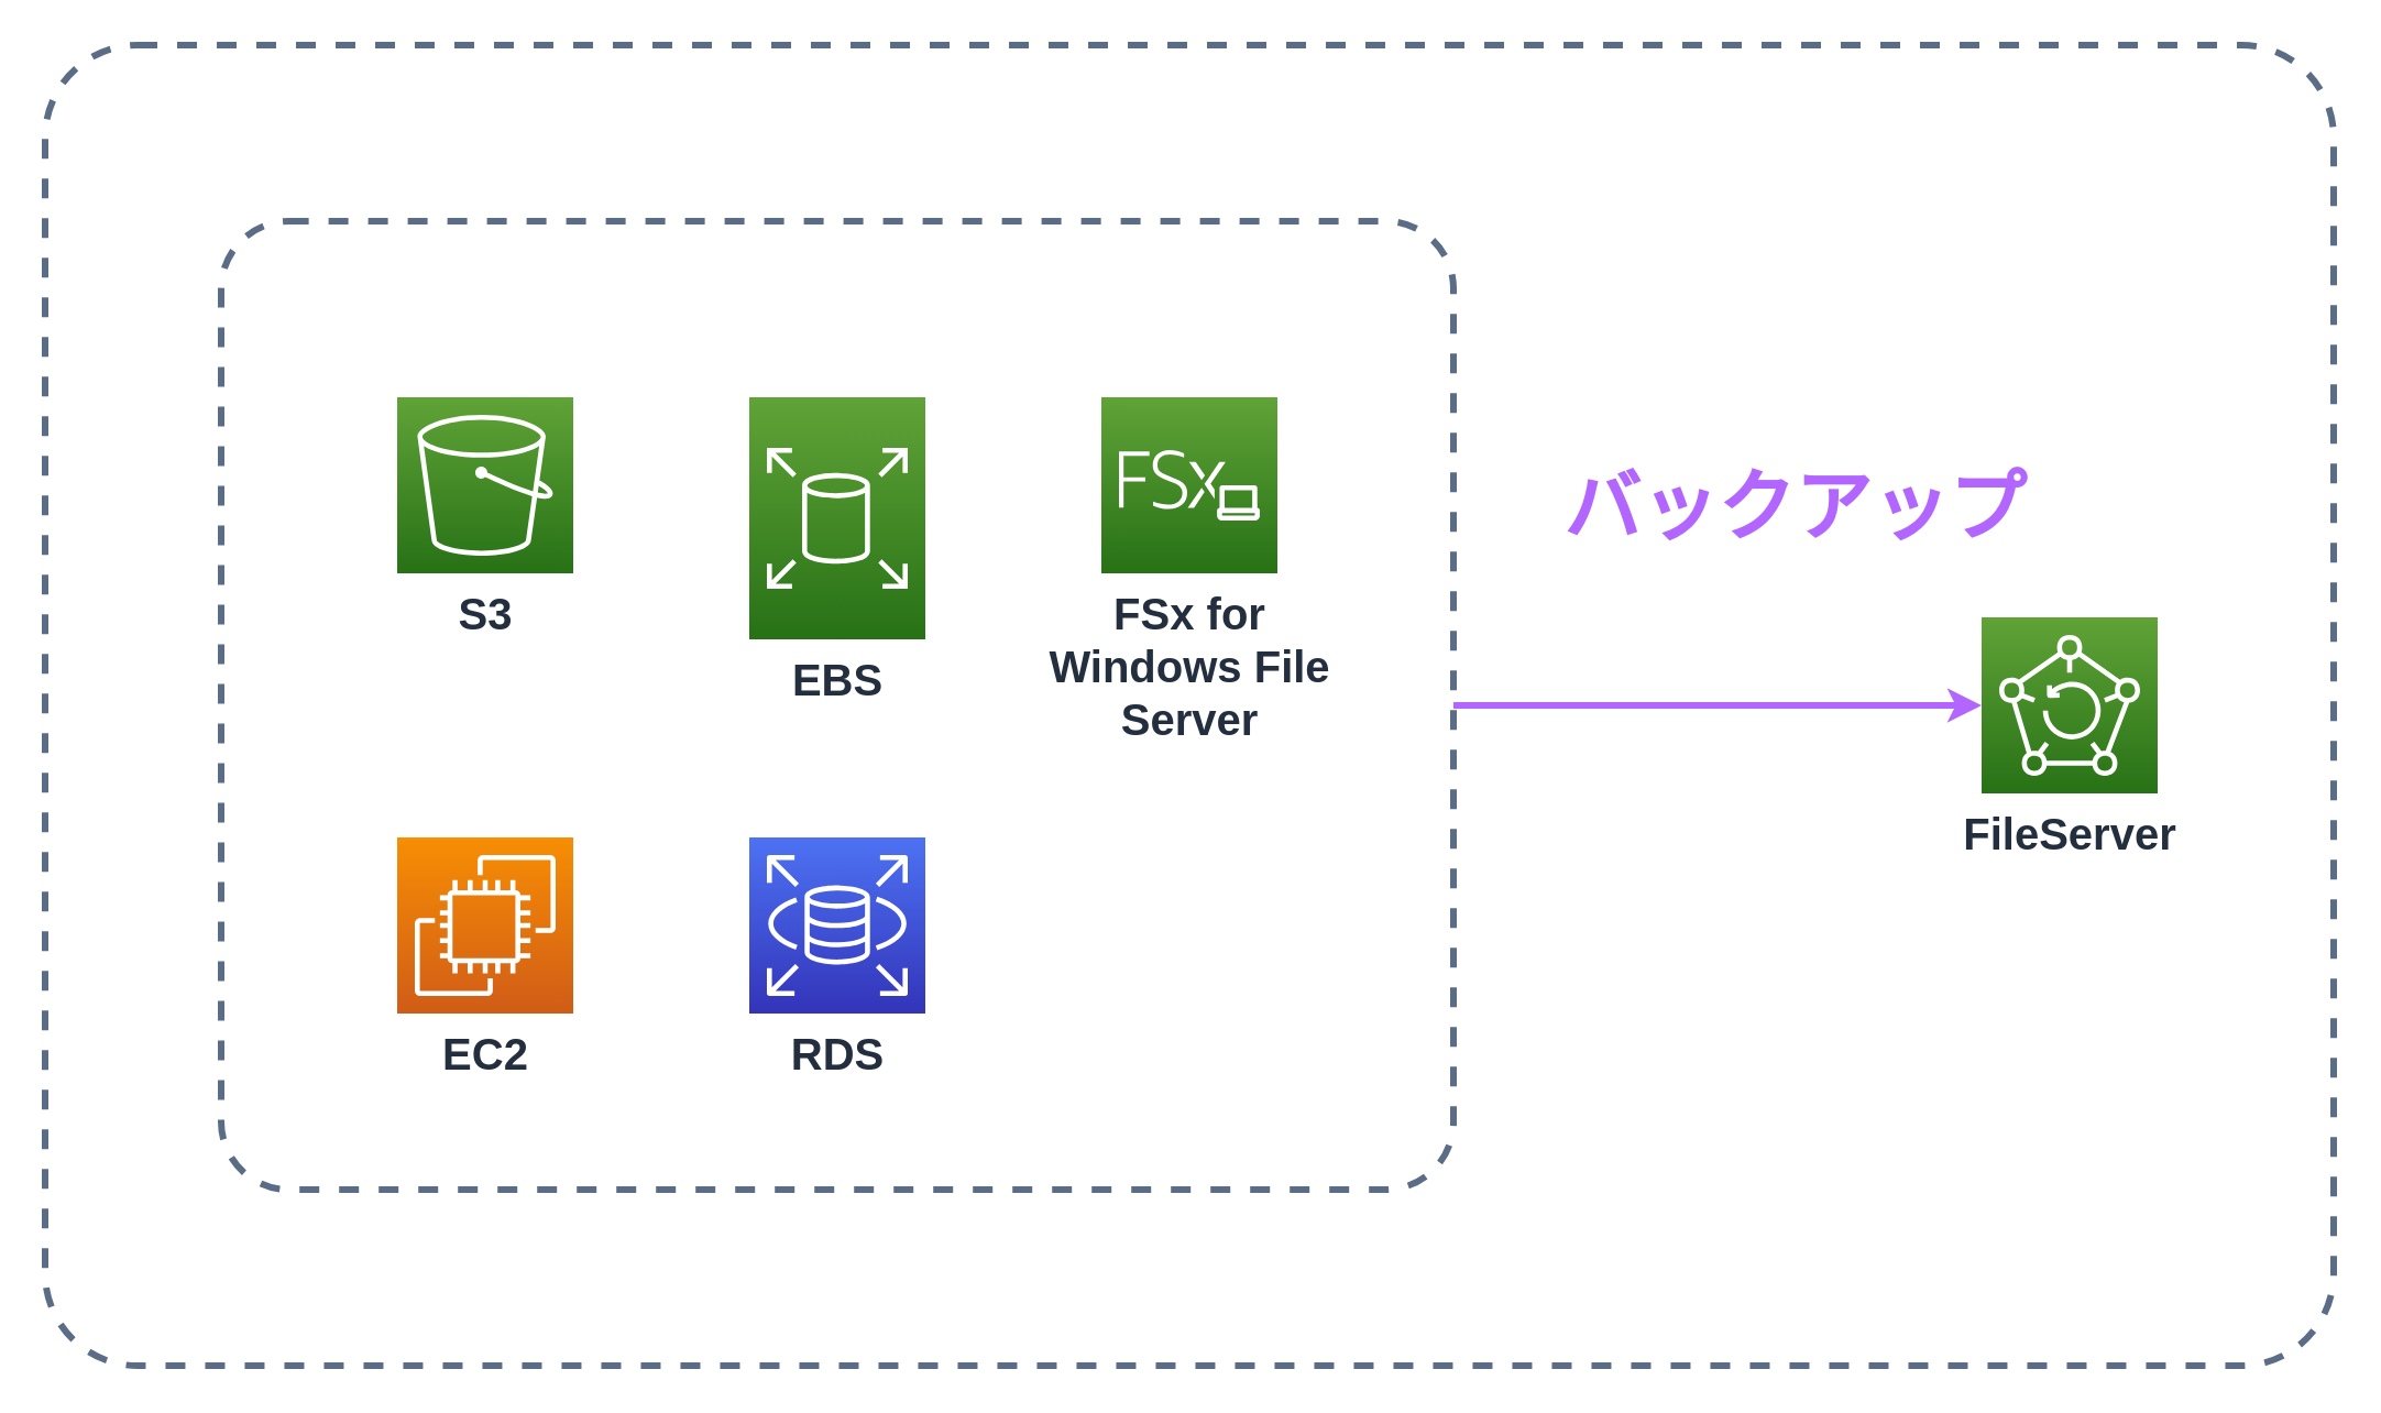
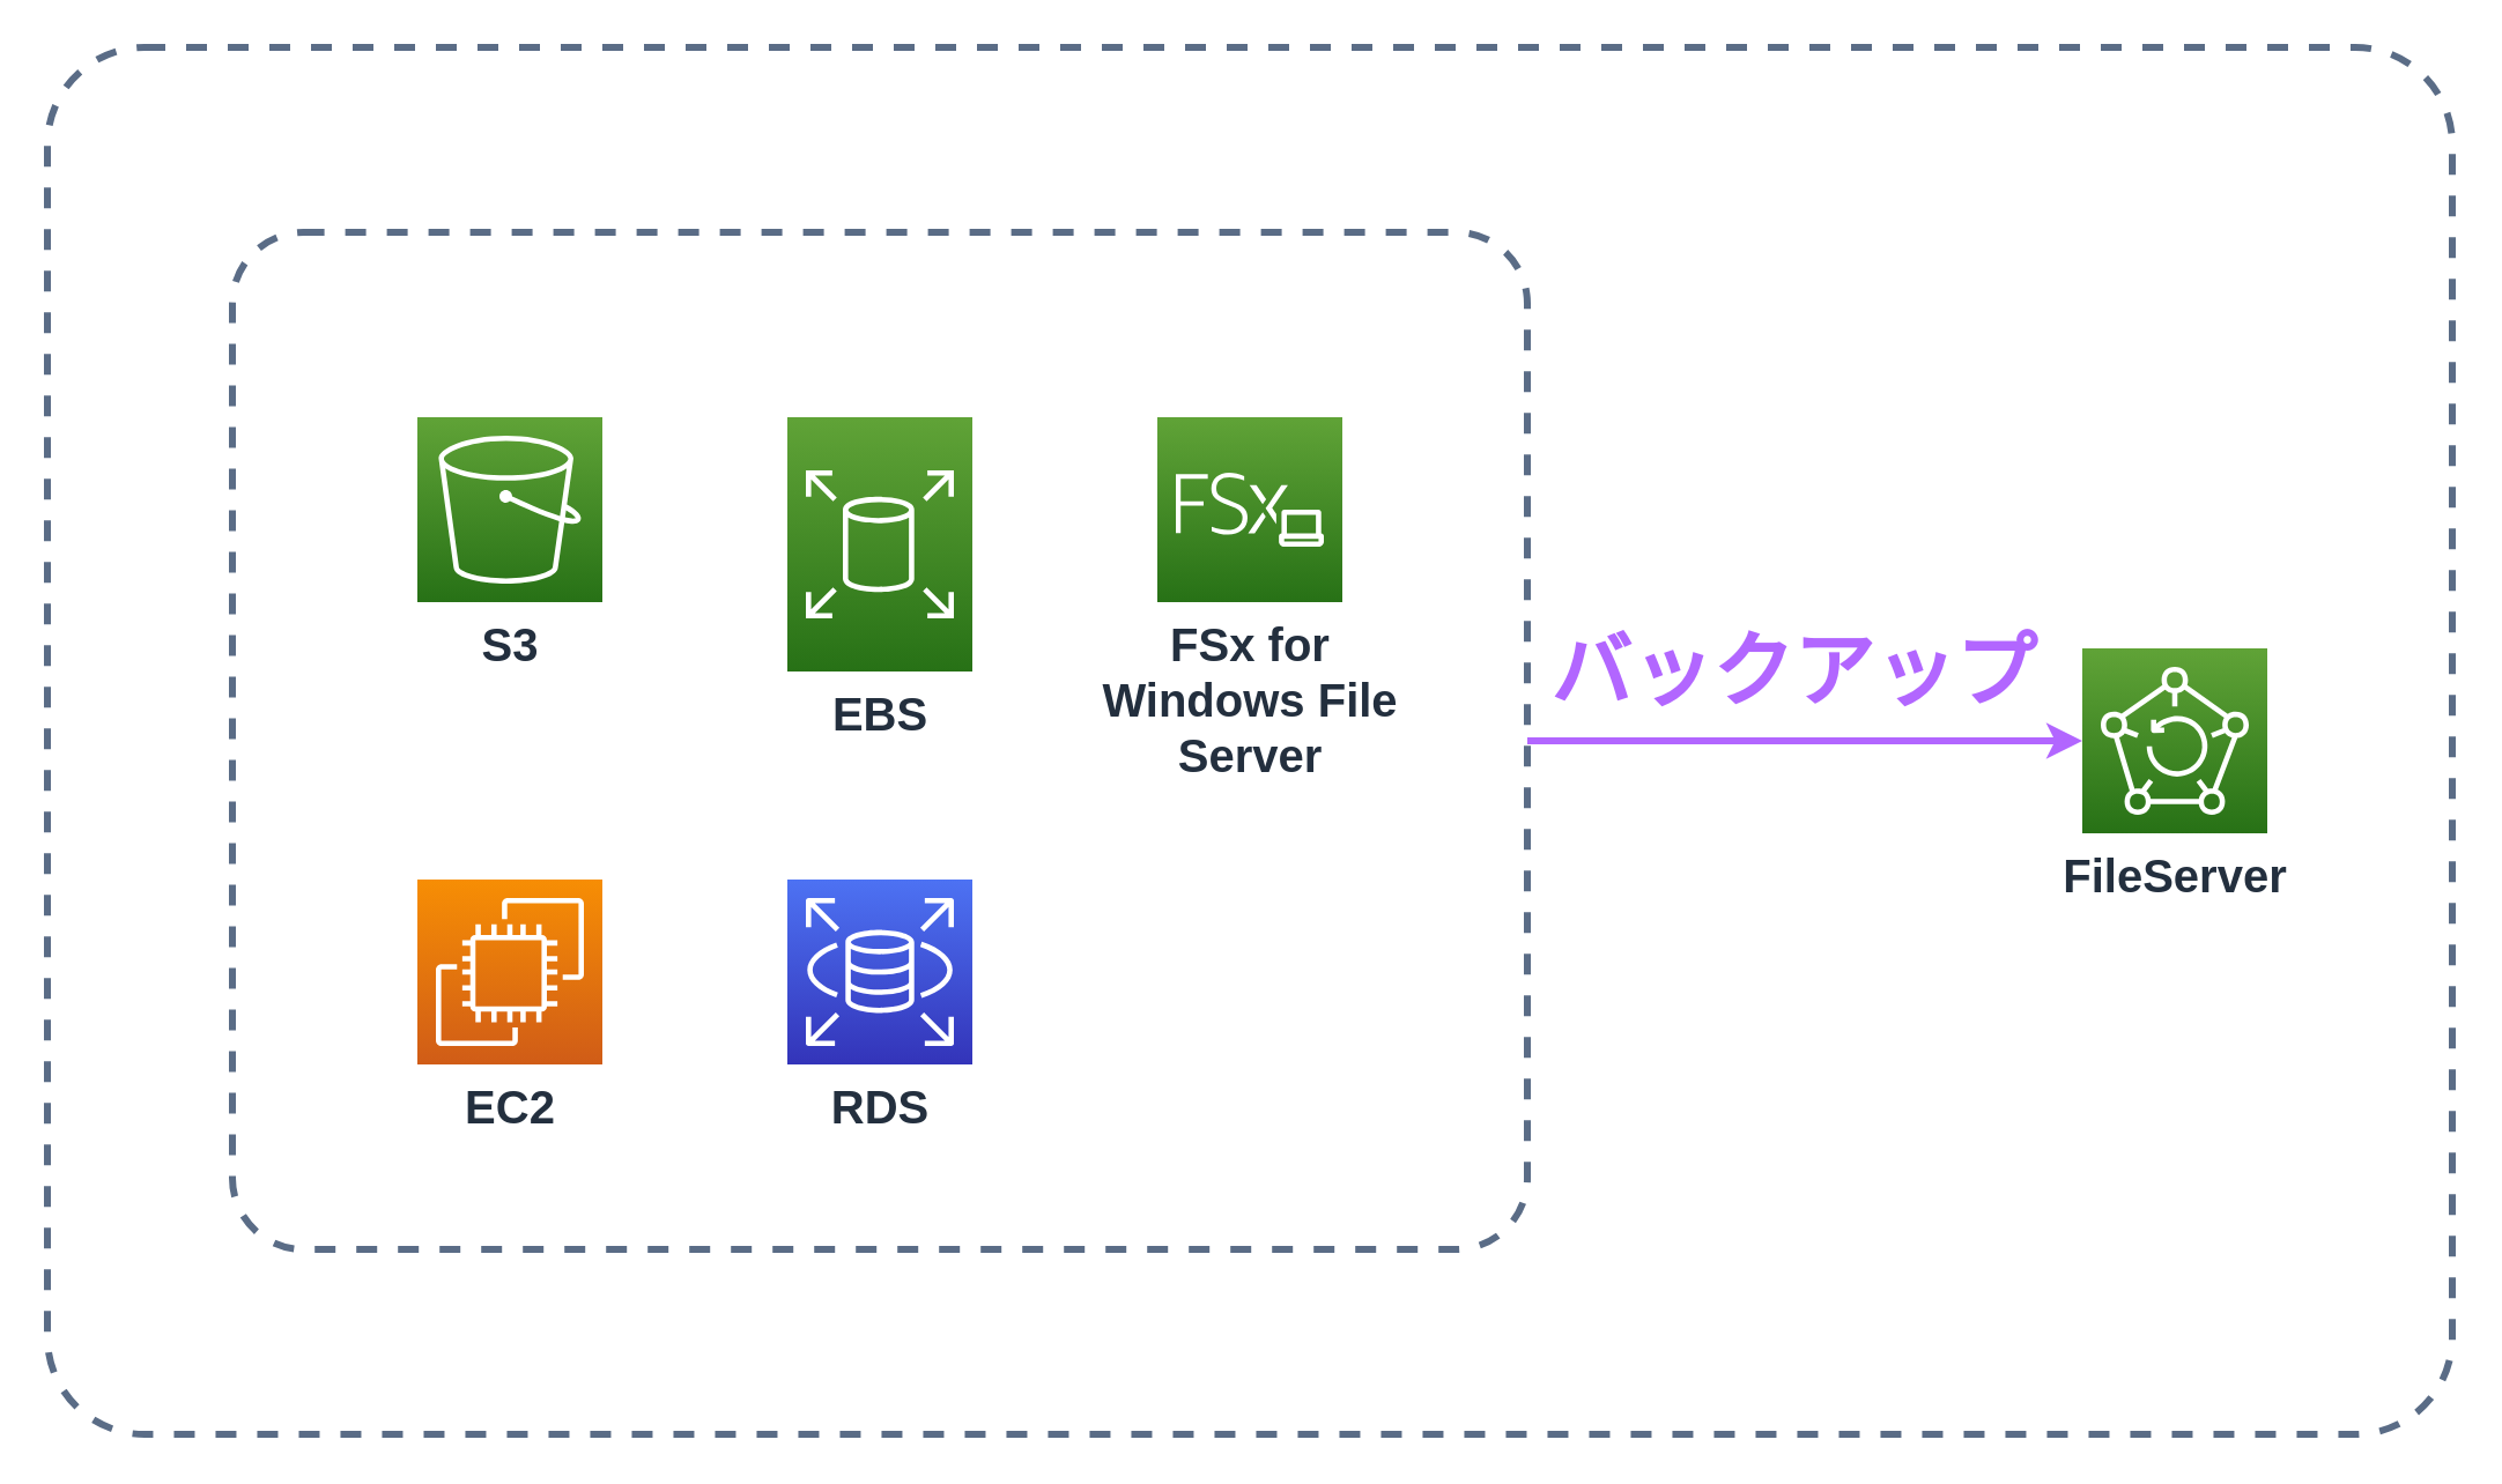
- <mxCell id="11" value="バックアップ" style="text;html=1;align=center;verticalAlign=middle;resizable=0;points=[];autosize=1;strokeColor=none;fillColor=none;fontStyle=1;fontSize=35;fontColor=#B266FF;" vertex="1" parent="1"><mxGeometry x="700" y="200" width="230" height="60" as="geometry" /></mxCell>
+ <mxCell id="11" value="バックアップ" style="text;html=1;align=center;verticalAlign=middle;resizable=0;points=[];autosize=1;strokeColor=none;fillColor=none;fontStyle=1;fontSize=35;fontColor=#B266FF;" vertex="1" parent="1"><mxGeometry x="660" y="260" width="230" height="60" as="geometry" /></mxCell>
